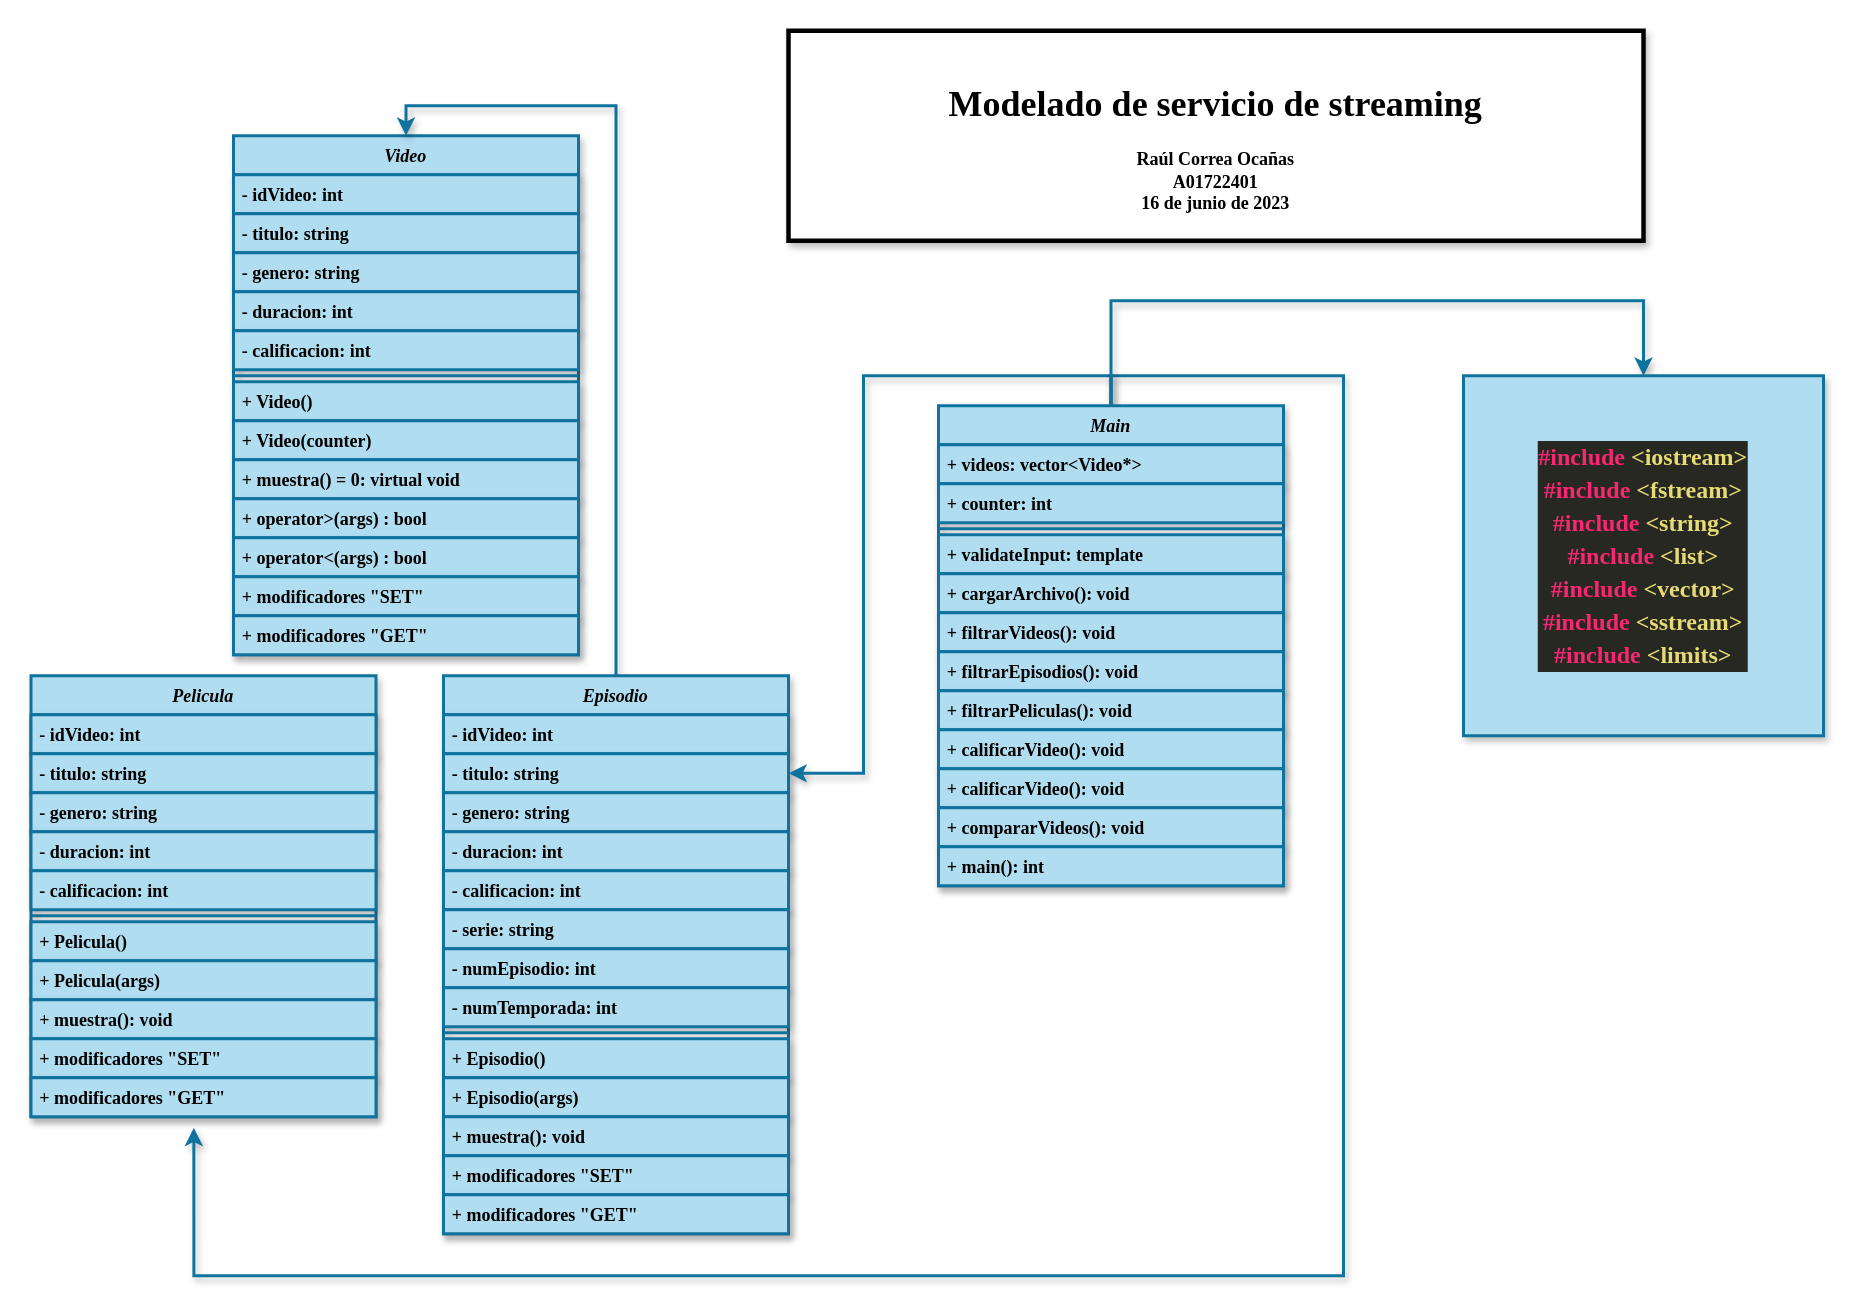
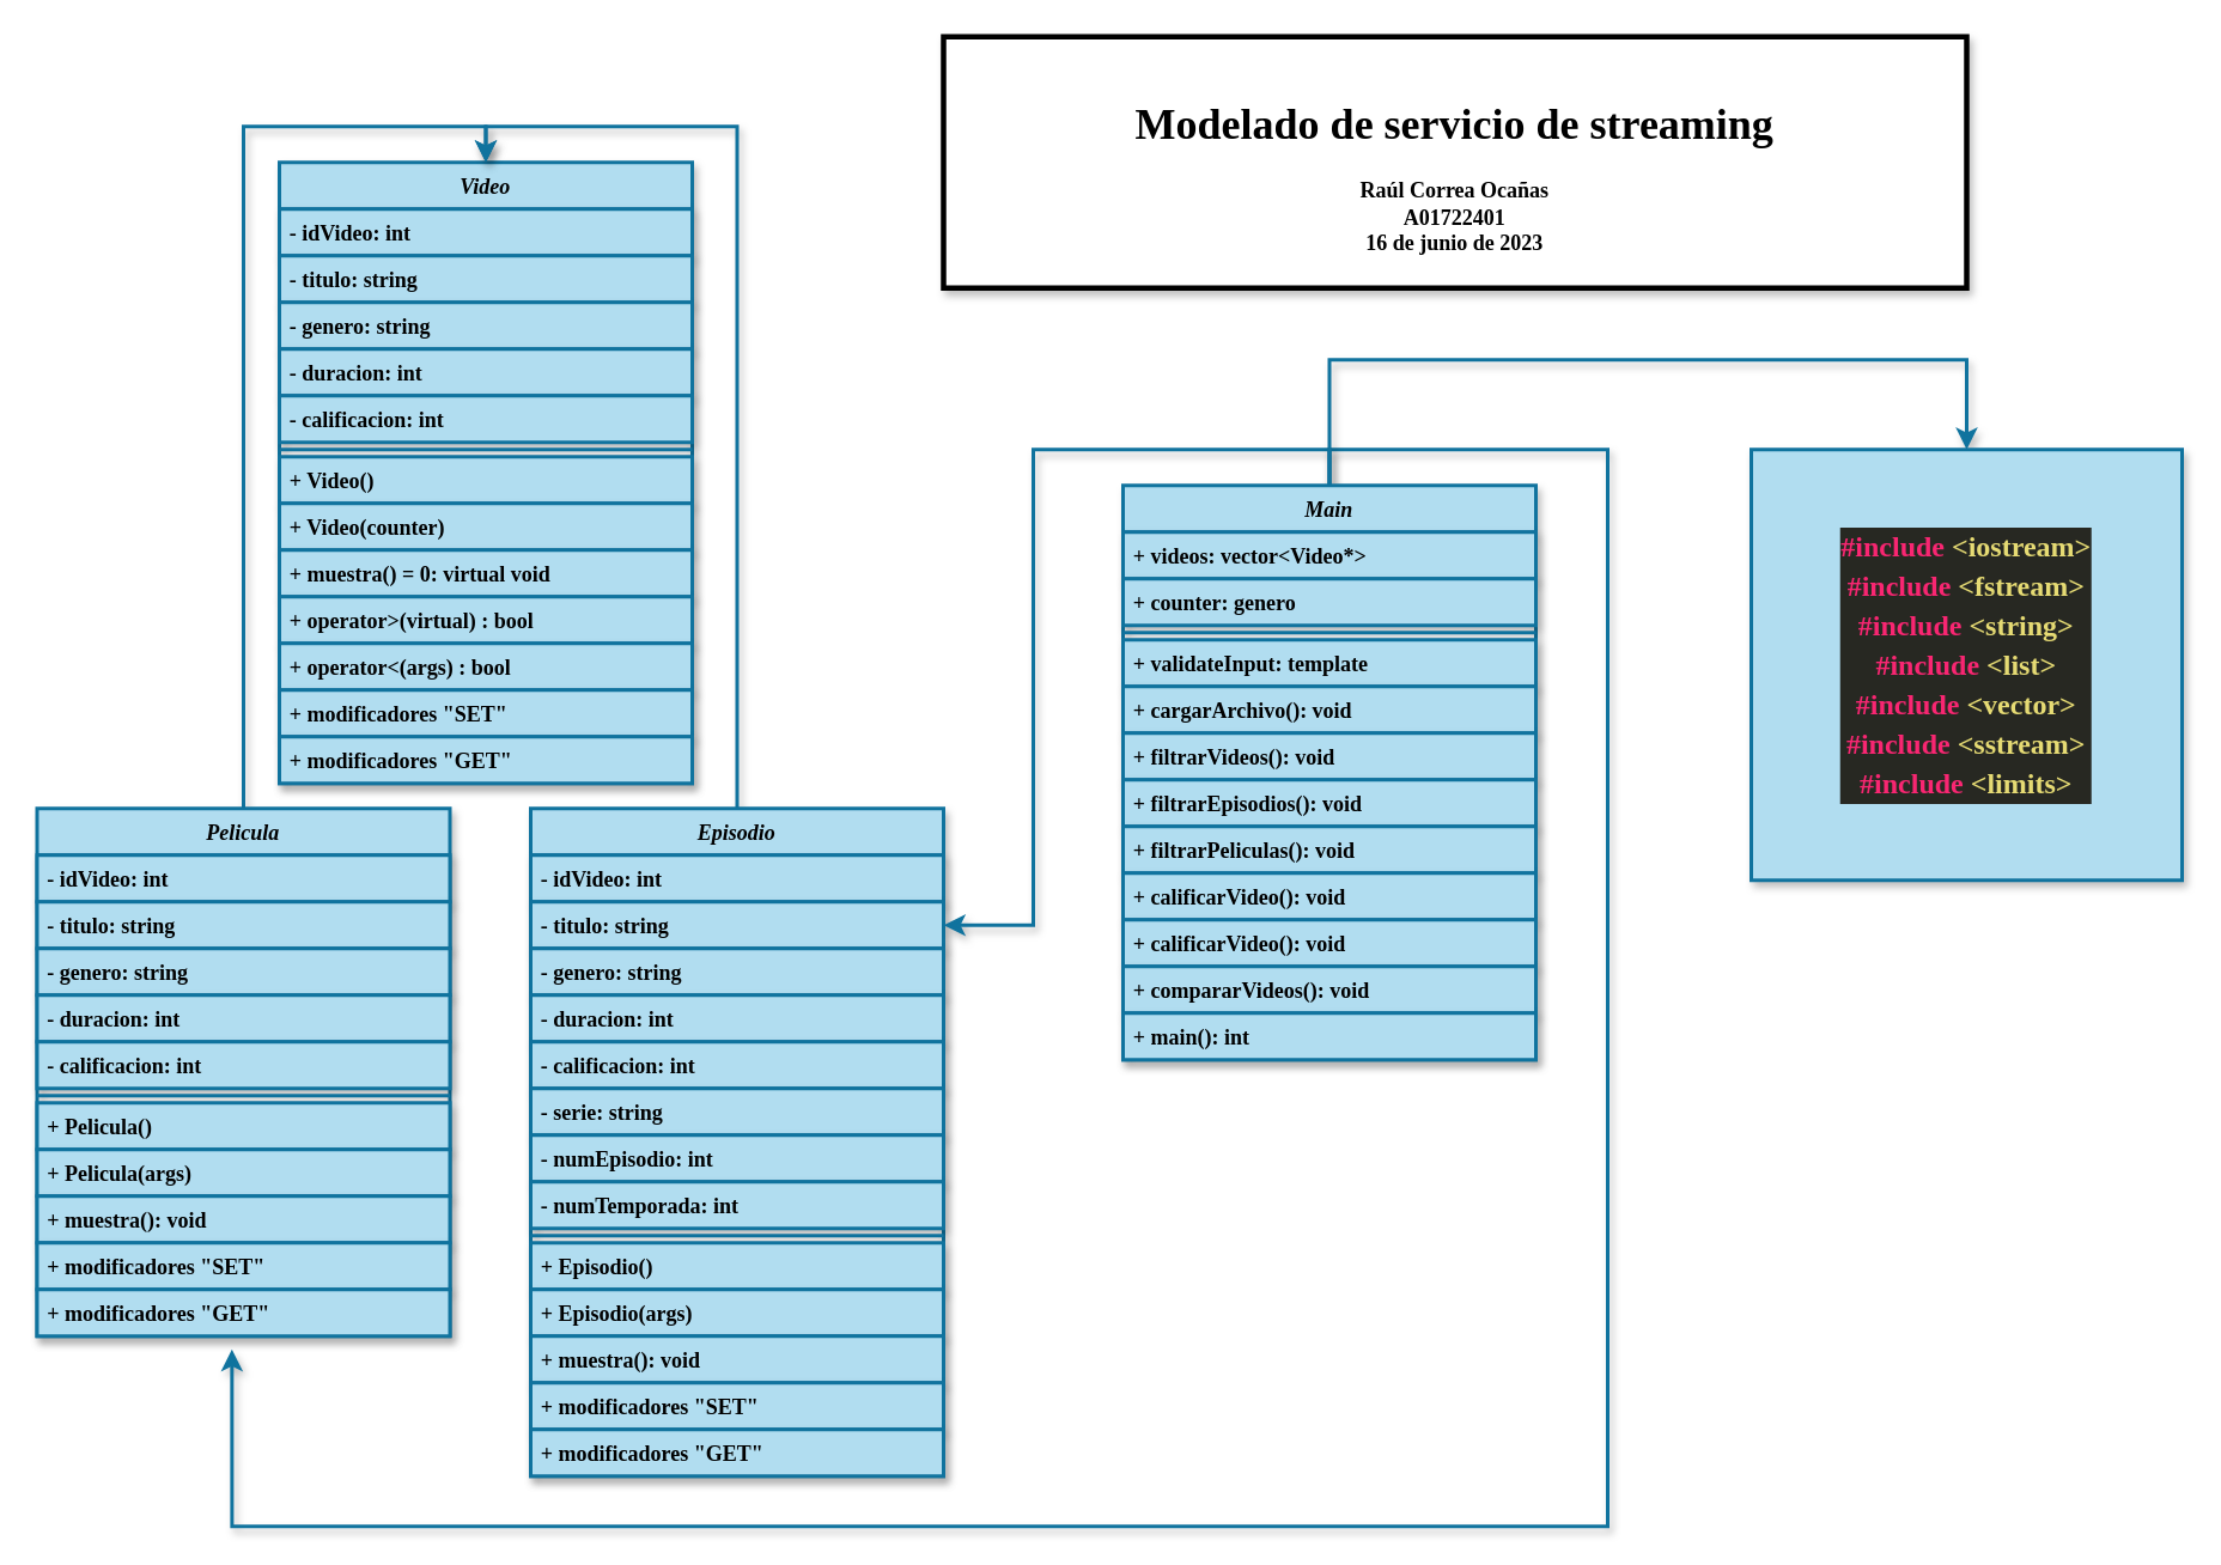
+ <mxCell id="16" value="" style="edgeStyle=orthogonalEdgeStyle;rounded=0;orthogonalLoop=1;jettySize=auto;html=1;entryX=0.5;entryY=0;entryDx=0;entryDy=0;fillColor=#b1ddf0;strokeColor=#10739e;strokeWidth=2;swimlaneLine=1;sketch=0;shadow=1;fontStyle=1;fontFamily=Verdana;" edge="1" parent="1" source="17" target="2"><mxGeometry relative="1" as="geometry" /></mxCell>
- <mxCell id="50" value="+ counter: int" style="text;align=left;verticalAlign=top;spacingLeft=4;spacingRight=4;overflow=hidden;rotatable=0;points=[[0,0.5],[1,0.5]];portConstraint=eastwest;rounded=0;shadow=1;html=0;fillColor=#b1ddf0;strokeColor=#10739e;strokeWidth=2;swimlaneLine=1;sketch=0;fontStyle=1;fontFamily=Verdana;" vertex="1" parent="48"><mxGeometry y="52" width="230" height="26" as="geometry" /></mxCell>
+ <mxCell id="50" value="+ counter: genero" style="text;align=left;verticalAlign=top;spacingLeft=4;spacingRight=4;overflow=hidden;rotatable=0;points=[[0,0.5],[1,0.5]];portConstraint=eastwest;rounded=0;shadow=1;html=0;fillColor=#b1ddf0;strokeColor=#10739e;strokeWidth=2;swimlaneLine=1;sketch=0;fontStyle=1;fontFamily=Verdana;" vertex="1" parent="48"><mxGeometry y="52" width="230" height="26" as="geometry" /></mxCell>
- <mxCell id="12" value="+ operator&gt;(args) : bool" style="text;align=left;verticalAlign=top;spacingLeft=4;spacingRight=4;overflow=hidden;rotatable=0;points=[[0,0.5],[1,0.5]];portConstraint=eastwest;fillColor=#b1ddf0;strokeColor=#10739e;strokeWidth=2;swimlaneLine=1;sketch=0;shadow=1;fontStyle=1;fontFamily=Verdana;" vertex="1" parent="2"><mxGeometry y="242" width="230" height="26" as="geometry" /></mxCell>
+ <mxCell id="12" value="+ operator&gt;(virtual) : bool" style="text;align=left;verticalAlign=top;spacingLeft=4;spacingRight=4;overflow=hidden;rotatable=0;points=[[0,0.5],[1,0.5]];portConstraint=eastwest;fillColor=#b1ddf0;strokeColor=#10739e;strokeWidth=2;swimlaneLine=1;sketch=0;shadow=1;fontStyle=1;fontFamily=Verdana;" vertex="1" parent="2"><mxGeometry y="242" width="230" height="26" as="geometry" /></mxCell>
